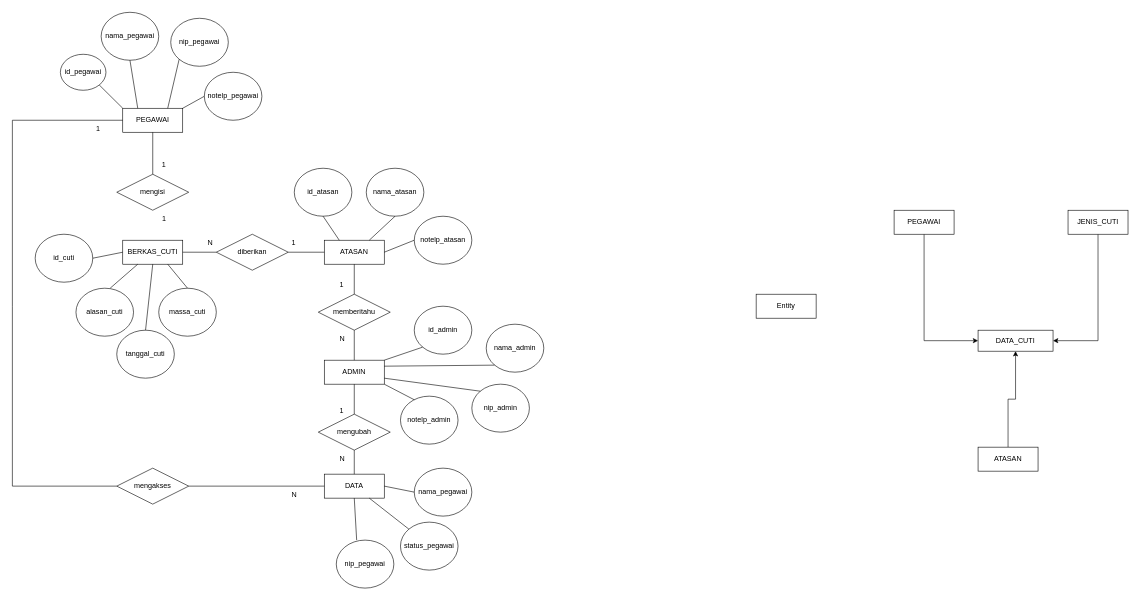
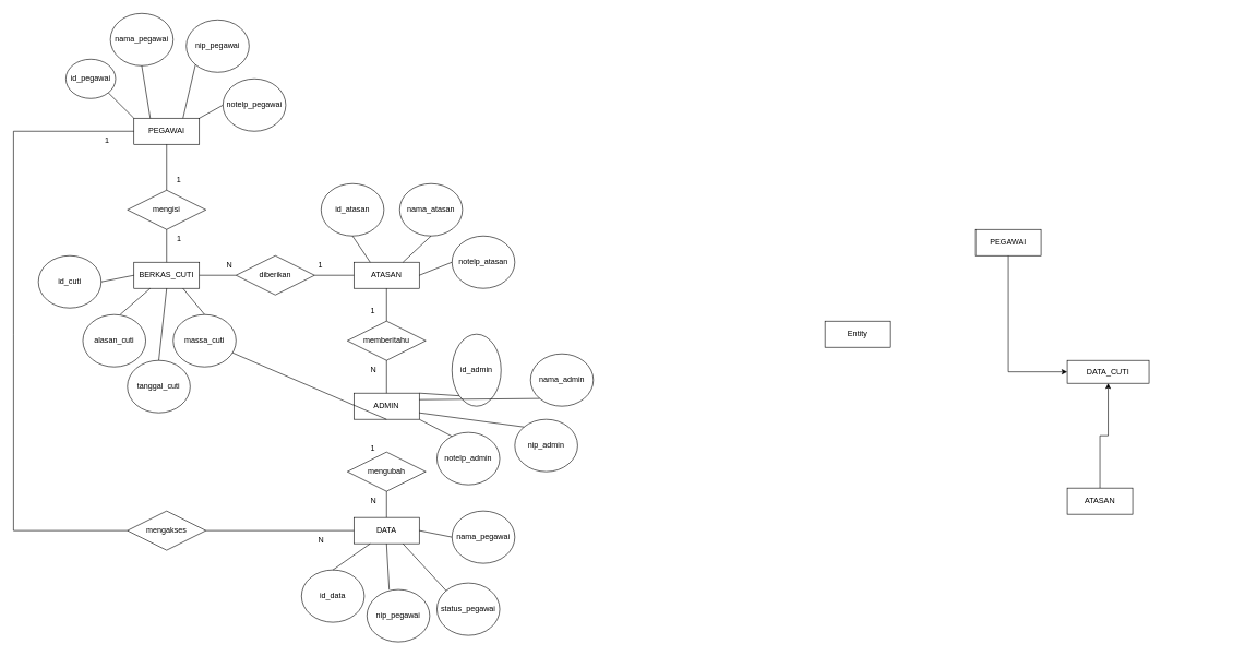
- <mxCell id="73" value="JENIS_CUTI" style="whiteSpace=wrap;html=1;align=center;" vertex="1" parent="1"><mxGeometry x="1780" y="350" width="100" height="40" as="geometry" /></mxCell>
+ <mxCell id="19" value="" style="endArrow=none;html=1;rounded=0;exitX=0.5;exitY=1;exitDx=0;exitDy=0;entryX=0.5;entryY=0;entryDx=0;entryDy=0;" parent="1" source="8" target="4" edge="1"><mxGeometry relative="1" as="geometry"><mxPoint x="420" y="440" as="sourcePoint" /><mxPoint x="580" y="440" as="targetPoint" /></mxGeometry></mxCell>
- <mxCell id="54" value="id_admin" style="ellipse;whiteSpace=wrap;html=1;" vertex="1" parent="1"><mxGeometry x="690" y="510" width="96" height="80" as="geometry" /></mxCell>
+ <mxCell id="54" value="id_admin" style="ellipse;whiteSpace=wrap;html=1;" vertex="1" parent="1"><mxGeometry x="690" y="510" width="75" height="110" as="geometry" /></mxCell>
- <mxCell id="72" style="edgeStyle=orthogonalEdgeStyle;rounded=0;orthogonalLoop=1;jettySize=auto;html=1;exitX=0.5;exitY=1;exitDx=0;exitDy=0;entryX=1;entryY=0.5;entryDx=0;entryDy=0;" edge="1" parent="1" source="73" target="75"><mxGeometry relative="1" as="geometry" /></mxCell>
- <mxCell id="14" value="" style="endArrow=none;html=1;rounded=0;exitX=0.5;exitY=1;exitDx=0;exitDy=0;entryX=0.5;entryY=0;entryDx=0;entryDy=0;" parent="1" source="5" target="10" edge="1"><mxGeometry relative="1" as="geometry"><mxPoint x="480" y="450" as="sourcePoint" /><mxPoint x="640" y="450" as="targetPoint" /></mxGeometry></mxCell>
+ <mxCell id="14" value="" style="endArrow=none;html=1;rounded=0;exitX=0.5;exitY=1;exitDx=0;exitDy=0;" parent="1" source="5" target="41" edge="1"><mxGeometry relative="1" as="geometry"><mxPoint x="480" y="450" as="sourcePoint" /><mxPoint x="640" y="450" as="targetPoint" /></mxGeometry></mxCell>
+ <mxCell id="65" value="" style="endArrow=none;html=1;rounded=0;exitX=0.25;exitY=1;exitDx=0;exitDy=0;entryX=0.5;entryY=0;entryDx=0;entryDy=0;" edge="1" parent="1" source="6" target="62"><mxGeometry relative="1" as="geometry"><mxPoint x="570" y="660" as="sourcePoint" /><mxPoint x="730" y="660" as="targetPoint" /></mxGeometry></mxCell>
+ <mxCell id="62" value="id_data" style="ellipse;whiteSpace=wrap;html=1;" vertex="1" parent="1"><mxGeometry x="460" y="870" width="96" height="80" as="geometry" /></mxCell>
- <mxCell id="68" value="status_pegawai" style="ellipse;whiteSpace=wrap;html=1;" vertex="1" parent="1"><mxGeometry x="667" y="870" width="96" height="80" as="geometry" /></mxCell>
+ <mxCell id="68" value="status_pegawai" style="ellipse;whiteSpace=wrap;html=1;" vertex="1" parent="1"><mxGeometry x="667" y="890" width="96" height="80" as="geometry" /></mxCell>
